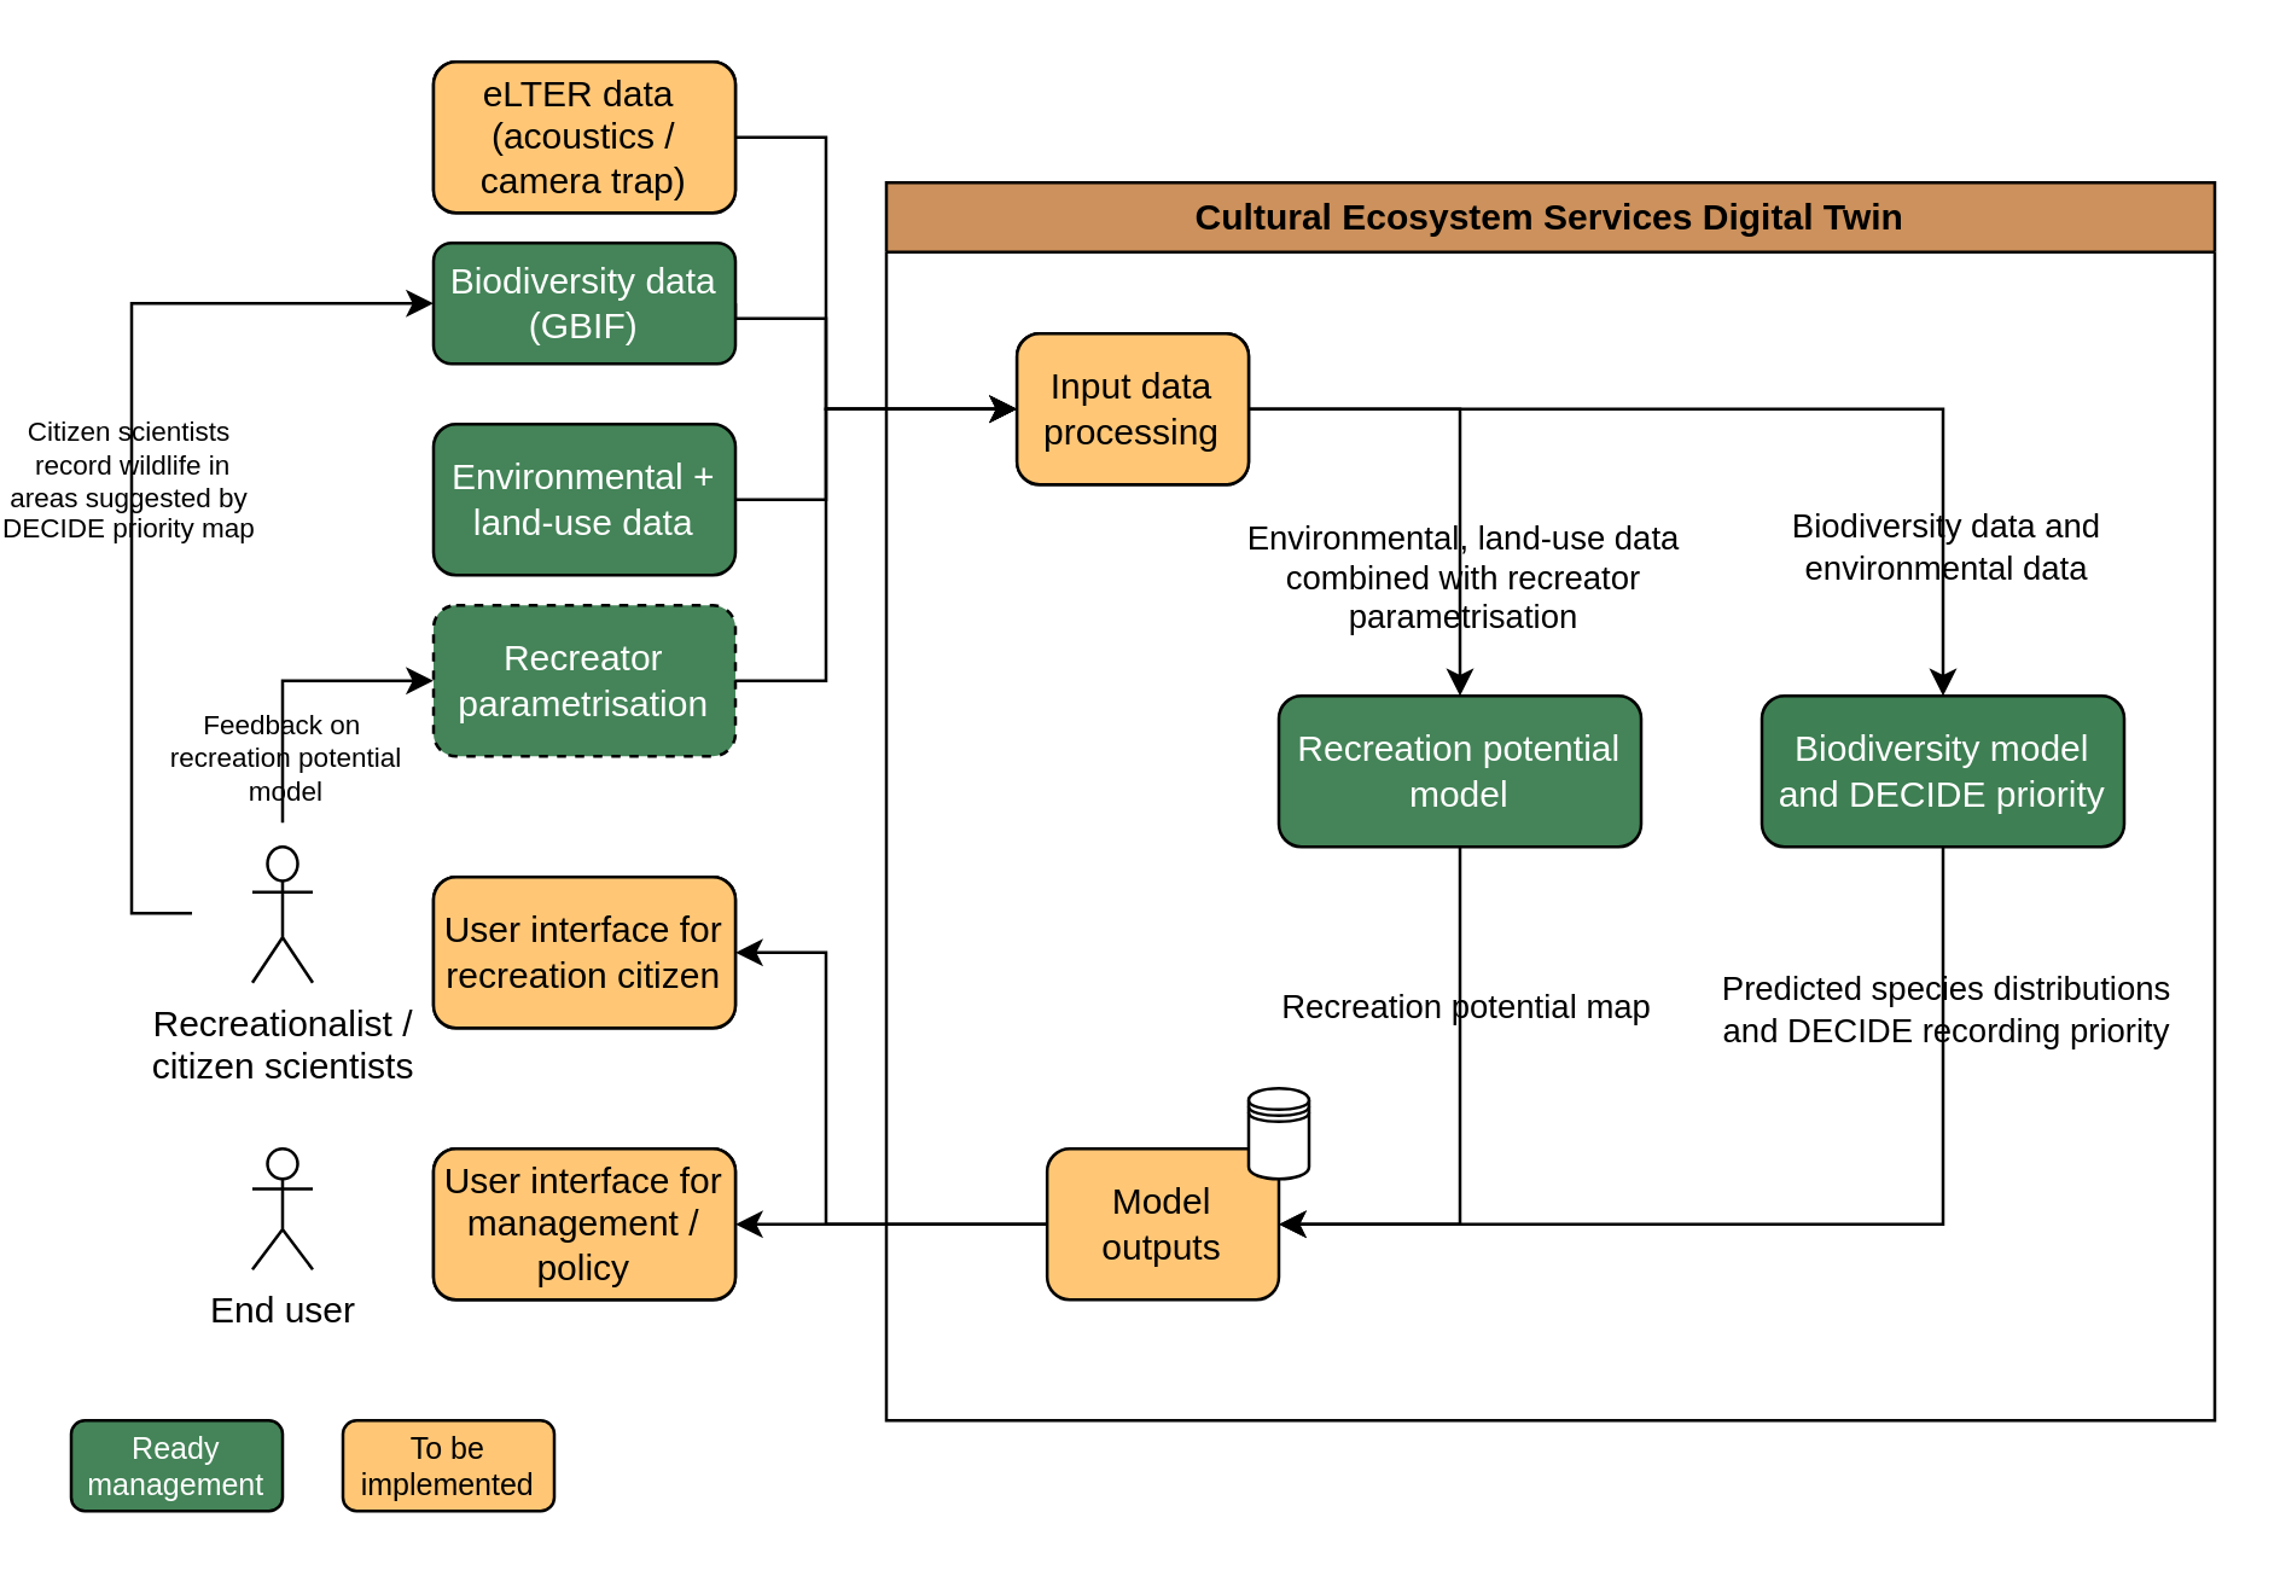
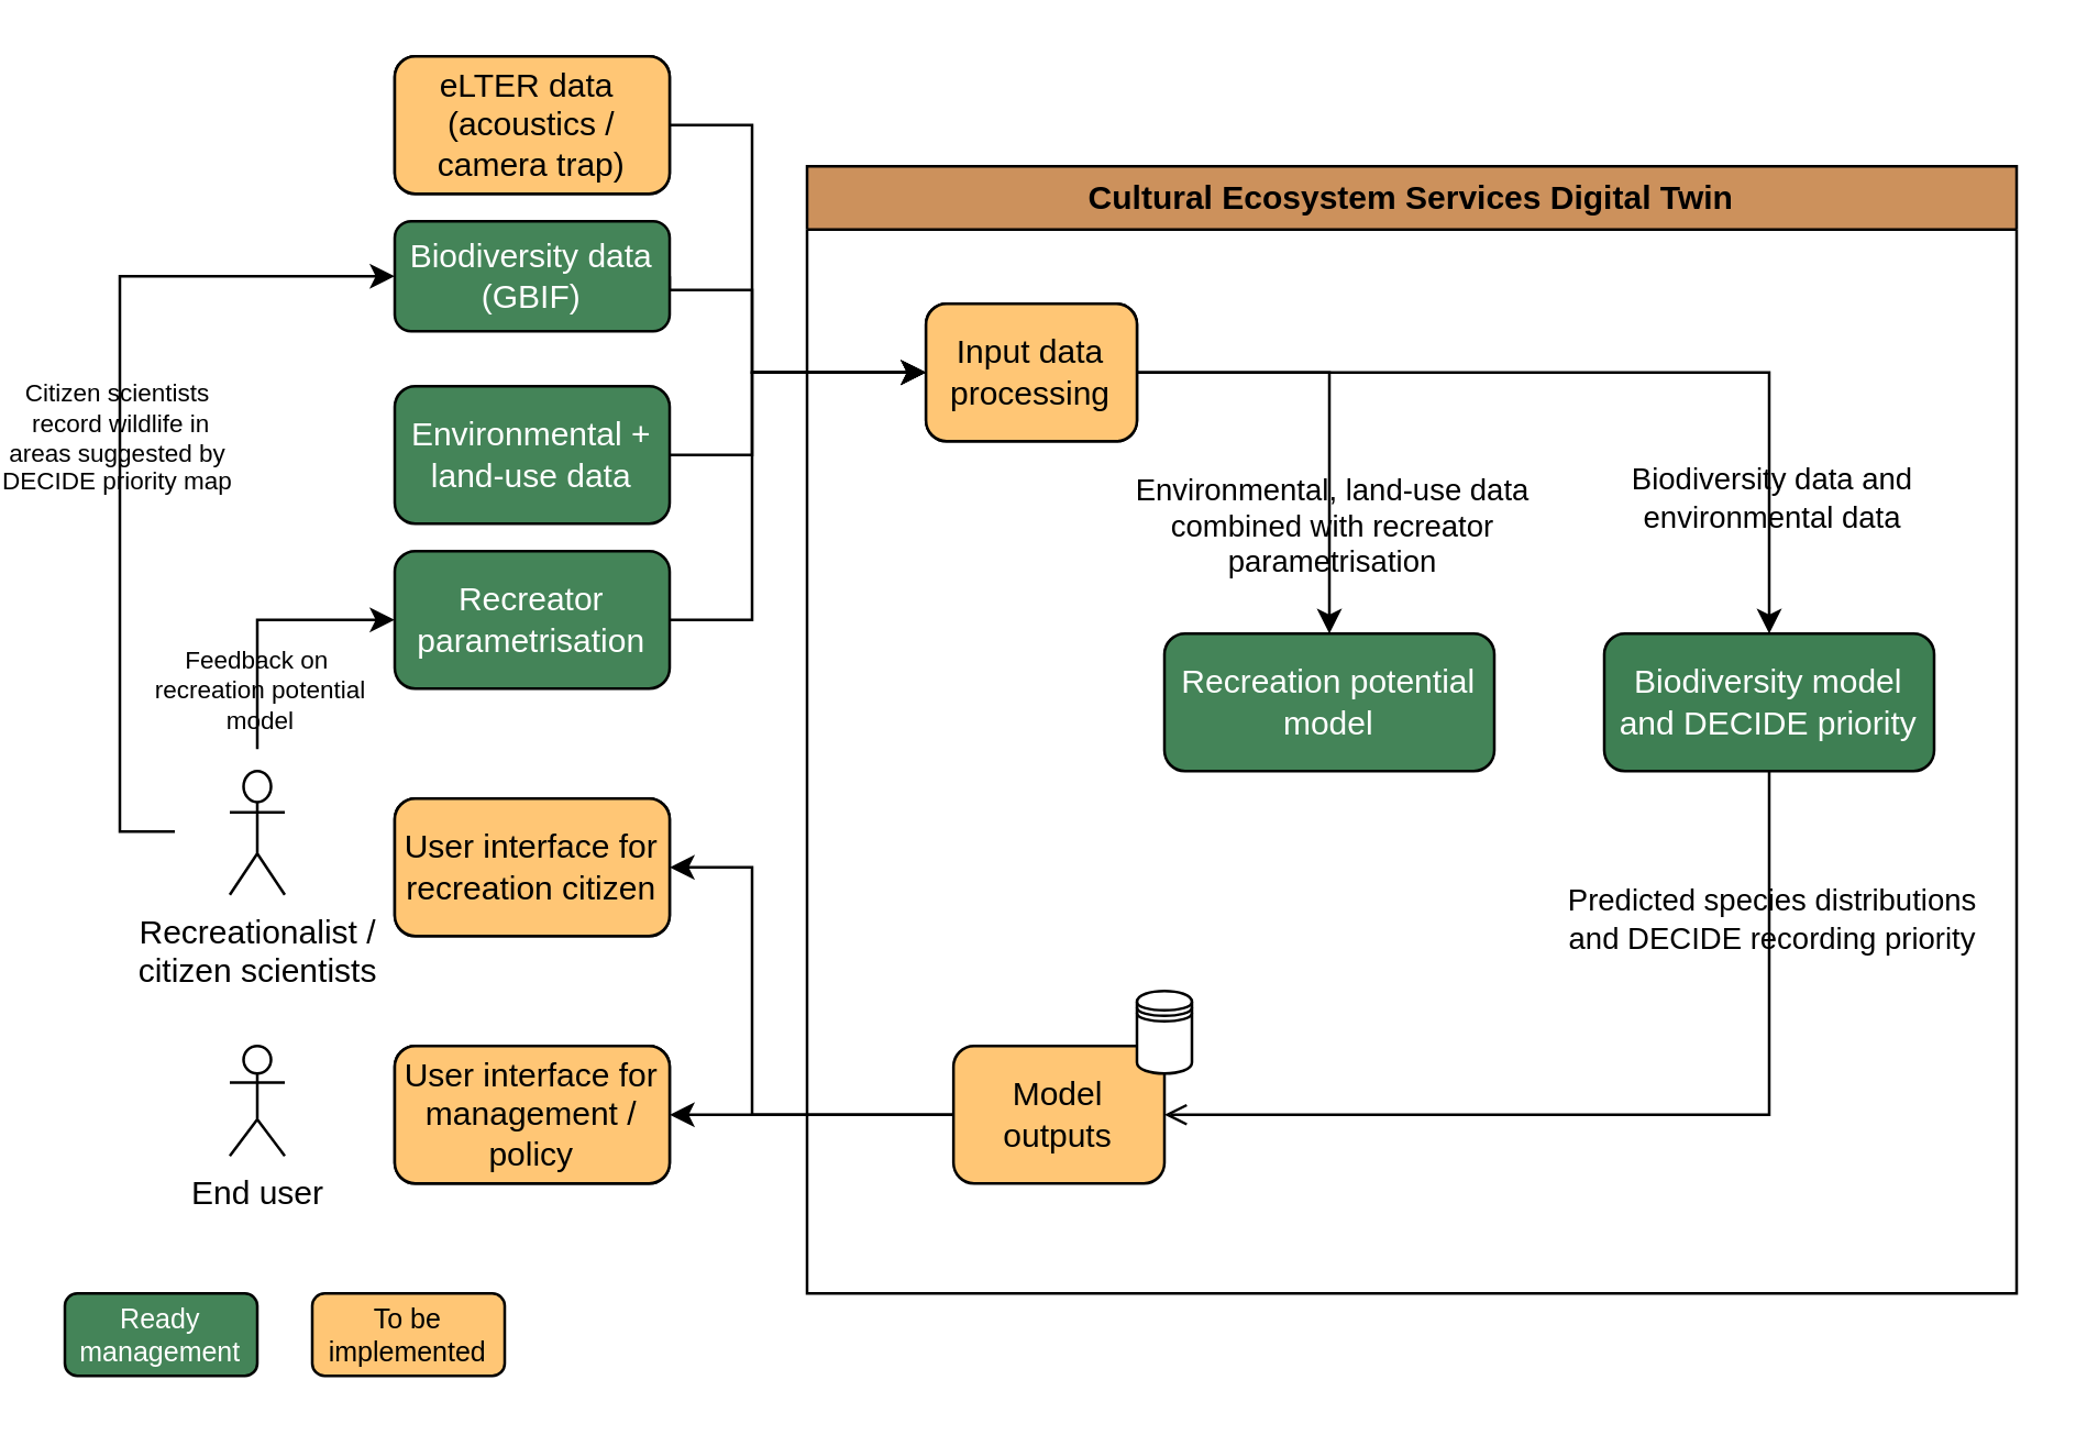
- <mxCell id="14" value="Recreator parametrisation" style="rounded=1;whiteSpace=wrap;html=1;fillColor=#448458;fontColor=#FFFFFF;dashed=1;" parent="1" vertex="1"><mxGeometry x="140" y="200" width="100" height="50" as="geometry" /></mxCell>
+ <mxCell id="14" value="Recreator parametrisation" style="rounded=1;whiteSpace=wrap;html=1;fillColor=#448458;fontColor=#FFFFFF;" parent="1" vertex="1"><mxGeometry x="140" y="200" width="100" height="50" as="geometry" /></mxCell>
- <mxCell id="33" style="edgeStyle=orthogonalEdgeStyle;rounded=0;orthogonalLoop=1;jettySize=auto;html=1;exitX=0.5;exitY=1;exitDx=0;exitDy=0;entryX=1;entryY=0.5;entryDx=0;entryDy=0;" parent="26" source="32" target="27" edge="1"><mxGeometry relative="1" as="geometry" /></mxCell>
- <mxCell id="34" value="Recreation potential map" style="edgeLabel;html=1;align=center;verticalAlign=middle;resizable=0;points=[];labelBackgroundColor=none;" parent="33" vertex="1" connectable="0"><mxGeometry x="-0.438" y="1" relative="1" as="geometry"><mxPoint as="offset" /></mxGeometry></mxCell>
- <mxCell id="29" style="edgeStyle=orthogonalEdgeStyle;rounded=0;orthogonalLoop=1;jettySize=auto;html=1;exitX=0.5;exitY=1;exitDx=0;exitDy=0;entryX=1;entryY=0.5;entryDx=0;entryDy=0;" parent="26" source="31" target="27" edge="1"><mxGeometry relative="1" as="geometry" /></mxCell>
+ <mxCell id="29" style="edgeStyle=orthogonalEdgeStyle;rounded=0;orthogonalLoop=1;jettySize=auto;html=1;exitX=0.5;exitY=1;exitDx=0;exitDy=0;entryX=1;entryY=0.5;entryDx=0;entryDy=0;endArrow=open;" parent="26" source="31" target="27" edge="1"><mxGeometry relative="1" as="geometry" /></mxCell>
